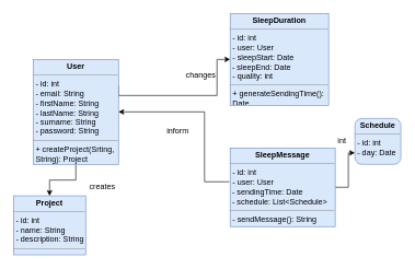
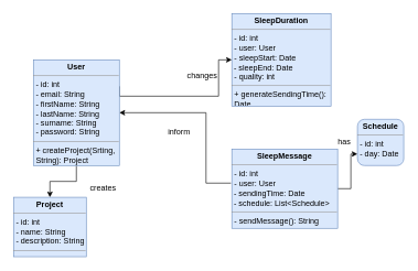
- <mxCell id="13" value="int" style="text;html=1;align=center;verticalAlign=middle;resizable=0;points=[];autosize=1;strokeColor=none;fillColor=none;" parent="1" vertex="1"><mxGeometry x="500" y="200" width="40" height="30" as="geometry" /></mxCell>
+ <mxCell id="13" value="has" style="text;html=1;align=center;verticalAlign=middle;resizable=0;points=[];autosize=1;strokeColor=none;fillColor=none;" parent="1" vertex="1"><mxGeometry x="500" y="200" width="40" height="30" as="geometry" /></mxCell>
